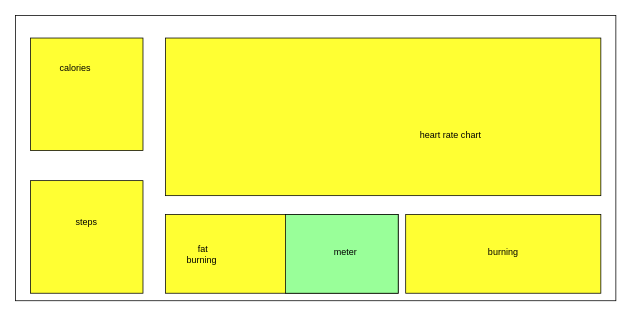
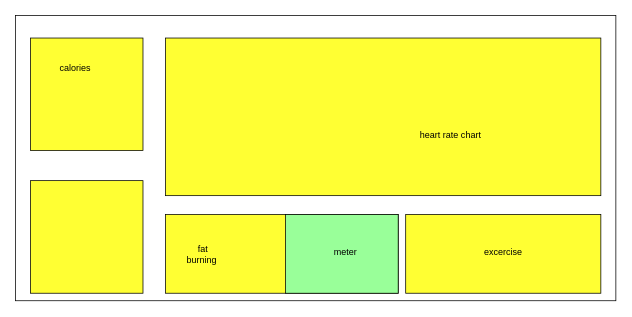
- <mxCell id="8" value="steps" style="text;html=1;strokeColor=none;fillColor=none;align=center;verticalAlign=middle;whiteSpace=wrap;rounded=0;" vertex="1" parent="2"><mxGeometry x="75" y="265" width="40" height="20" as="geometry" /></mxCell>
- <mxCell id="16" value="burning" style="text;html=1;strokeColor=none;fillColor=none;align=center;verticalAlign=middle;whiteSpace=wrap;rounded=0;" vertex="1" parent="2"><mxGeometry x="630" y="305" width="40" height="20" as="geometry" /></mxCell>
+ <mxCell id="16" value="excercise" style="text;html=1;strokeColor=none;fillColor=none;align=center;verticalAlign=middle;whiteSpace=wrap;rounded=0;" vertex="1" parent="2"><mxGeometry x="630" y="305" width="40" height="20" as="geometry" /></mxCell>
